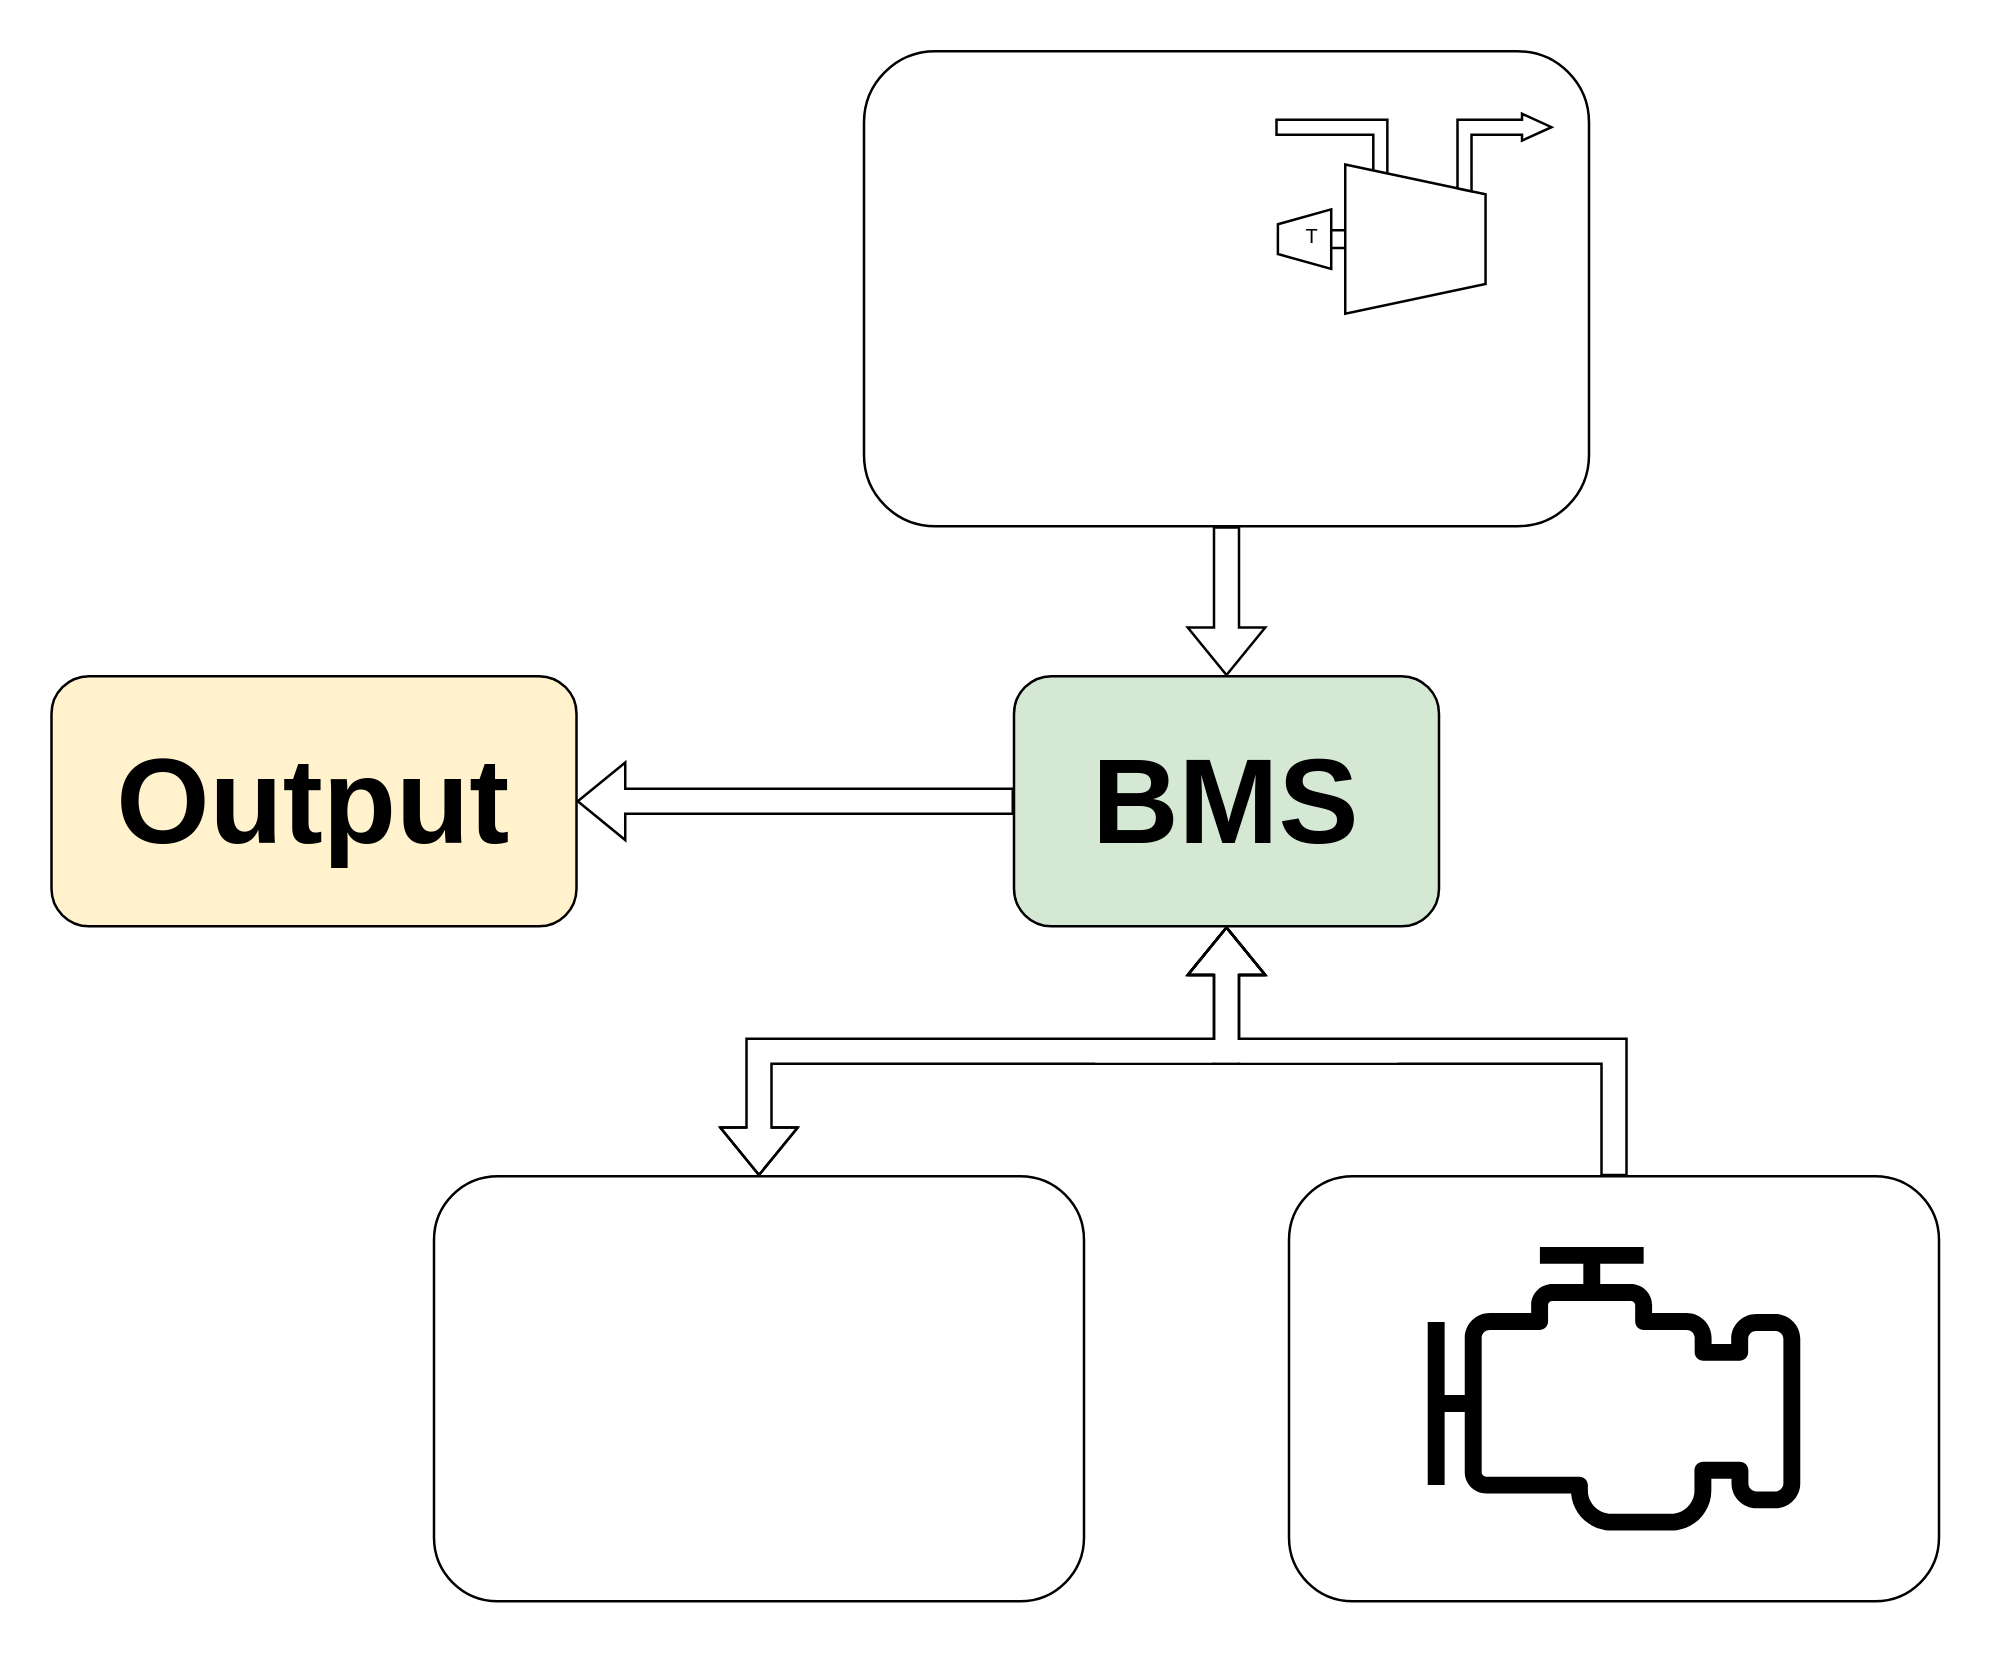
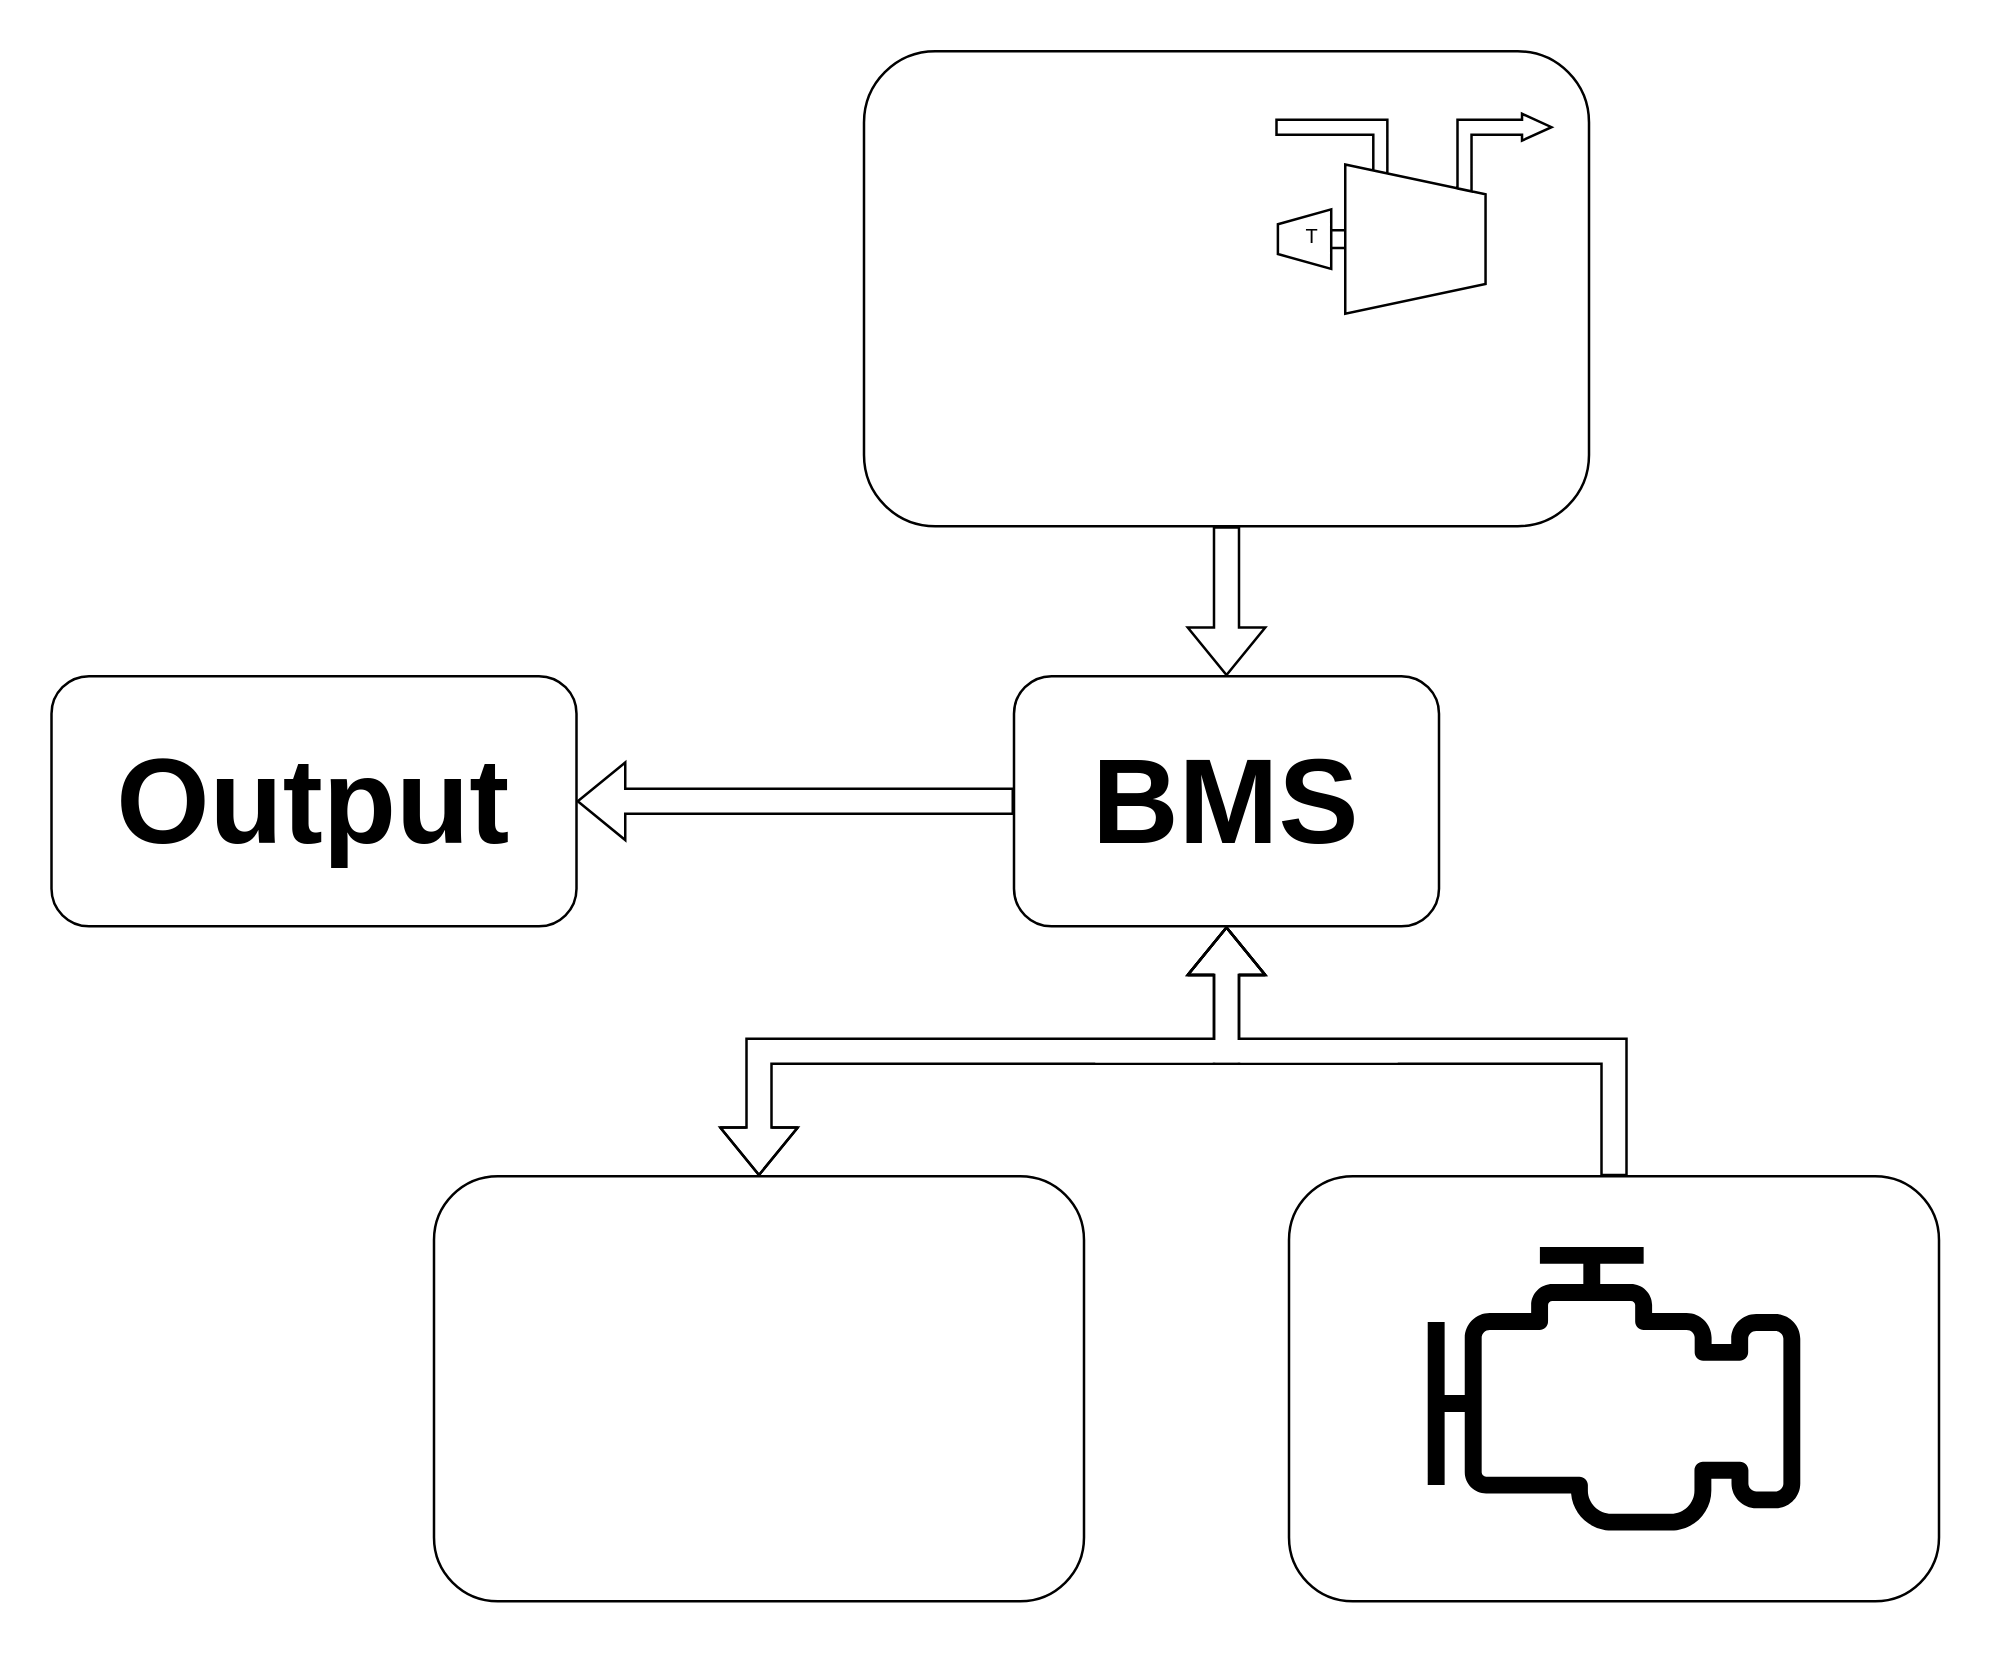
- <mxCell id="10" value="&lt;font style=&quot;font-size: 48px;&quot;&gt;&lt;b&gt;Output&lt;/b&gt;&lt;/font&gt;" style="rounded=1;whiteSpace=wrap;html=1;fillColor=#fff2cc;" vertex="1" parent="1"><mxGeometry y="270" width="210" height="100" as="geometry" x="20" /></mxCell>
+ <mxCell id="10" value="&lt;font style=&quot;font-size: 48px;&quot;&gt;&lt;b&gt;Output&lt;/b&gt;&lt;/font&gt;" style="rounded=1;whiteSpace=wrap;html=1;" vertex="1" parent="1"><mxGeometry y="270" width="210" height="100" as="geometry" x="20" /></mxCell>
- <mxCell id="5" value="&lt;font style=&quot;font-size: 48px;&quot;&gt;&lt;b&gt;BMS&lt;/b&gt;&lt;/font&gt;" style="rounded=1;whiteSpace=wrap;html=1;fillColor=#d5e8d4;" vertex="1" parent="1"><mxGeometry x="405" y="270" width="170" height="100" as="geometry" /></mxCell>
+ <mxCell id="5" value="&lt;font style=&quot;font-size: 48px;&quot;&gt;&lt;b&gt;BMS&lt;/b&gt;&lt;/font&gt;" style="rounded=1;whiteSpace=wrap;html=1;" vertex="1" parent="1"><mxGeometry x="405" y="270" width="170" height="100" as="geometry" /></mxCell>
